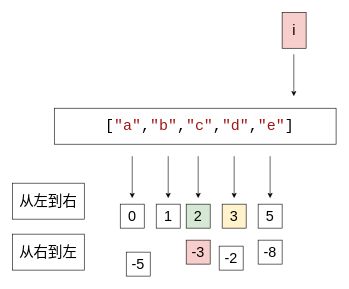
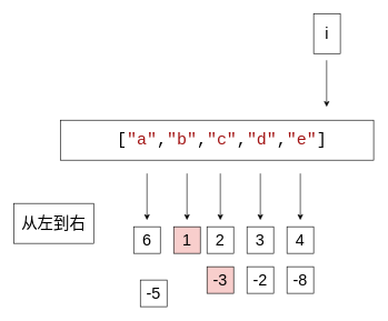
- <mxCell id="20" value="i" style="whiteSpace=wrap;html=1;fontSize=24;fillColor=#f8cecc;" vertex="1" parent="1"><mxGeometry x="470" y="20" width="40" height="60" as="geometry" /></mxCell>
+ <mxCell id="20" value="i" style="whiteSpace=wrap;html=1;fontSize=24;" vertex="1" parent="1"><mxGeometry x="470" y="20" width="40" height="60" as="geometry" /></mxCell>
- <mxCell id="4" value="&lt;font style=&quot;font-size: 24px;&quot;&gt;0&lt;/font&gt;" style="rounded=0;whiteSpace=wrap;html=1;" vertex="1" parent="1"><mxGeometry x="200" y="340" width="40" height="40" as="geometry" /></mxCell>
+ <mxCell id="4" value="&lt;font style=&quot;font-size: 24px;&quot;&gt;6&lt;/font&gt;" style="rounded=0;whiteSpace=wrap;html=1;" vertex="1" parent="1"><mxGeometry x="200" y="340" width="40" height="40" as="geometry" /></mxCell>
- <mxCell id="6" value="&lt;font style=&quot;font-size: 24px;&quot;&gt;1&lt;/font&gt;" style="rounded=0;whiteSpace=wrap;html=1;" vertex="1" parent="1"><mxGeometry x="260" y="340" width="40" height="40" as="geometry" /></mxCell>
+ <mxCell id="6" value="&lt;font style=&quot;font-size: 24px;&quot;&gt;1&lt;/font&gt;" style="rounded=0;whiteSpace=wrap;html=1;fillColor=#f8cecc;" vertex="1" parent="1"><mxGeometry x="260" y="340" width="40" height="40" as="geometry" /></mxCell>
- <mxCell id="8" value="&lt;font style=&quot;font-size: 24px;&quot;&gt;2&lt;/font&gt;" style="rounded=0;whiteSpace=wrap;html=1;fillColor=#d5e8d4;" vertex="1" parent="1"><mxGeometry x="310" y="340" width="40" height="40" as="geometry" /></mxCell>
+ <mxCell id="8" value="&lt;font style=&quot;font-size: 24px;&quot;&gt;2&lt;/font&gt;" style="rounded=0;whiteSpace=wrap;html=1;" vertex="1" parent="1"><mxGeometry x="310" y="340" width="40" height="40" as="geometry" /></mxCell>
- <mxCell id="10" value="&lt;span style=&quot;font-size: 24px;&quot;&gt;3&lt;/span&gt;" style="rounded=0;whiteSpace=wrap;html=1;fillColor=#fff2cc;" vertex="1" parent="1"><mxGeometry x="370" y="340" width="40" height="40" as="geometry" /></mxCell>
+ <mxCell id="10" value="&lt;span style=&quot;font-size: 24px;&quot;&gt;3&lt;/span&gt;" style="rounded=0;whiteSpace=wrap;html=1;" vertex="1" parent="1"><mxGeometry x="370" y="340" width="40" height="40" as="geometry" /></mxCell>
- <mxCell id="12" value="&lt;font style=&quot;font-size: 24px;&quot;&gt;5&lt;/font&gt;" style="rounded=0;whiteSpace=wrap;html=1;" vertex="1" parent="1"><mxGeometry x="430" y="340" width="40" height="40" as="geometry" /></mxCell>
+ <mxCell id="12" value="&lt;font style=&quot;font-size: 24px;&quot;&gt;4&lt;/font&gt;" style="rounded=0;whiteSpace=wrap;html=1;" vertex="1" parent="1"><mxGeometry x="430" y="340" width="40" height="40" as="geometry" /></mxCell>
- <mxCell id="18" value="从右到左" style="rounded=0;whiteSpace=wrap;html=1;fontSize=24;" vertex="1" parent="1"><mxGeometry x="20" y="390" width="120" height="60" as="geometry" /></mxCell>
- <mxCell id="15" value="&lt;span style=&quot;font-size: 24px;&quot;&gt;-2&lt;/span&gt;" style="rounded=0;whiteSpace=wrap;html=1;" vertex="1" parent="1"><mxGeometry x="365" y="410" width="40" height="40" as="geometry" /></mxCell>
+ <mxCell id="15" value="&lt;span style=&quot;font-size: 24px;&quot;&gt;-2&lt;/span&gt;" style="rounded=0;whiteSpace=wrap;html=1;" vertex="1" parent="1"><mxGeometry x="370" y="400" width="40" height="40" as="geometry" /></mxCell>
